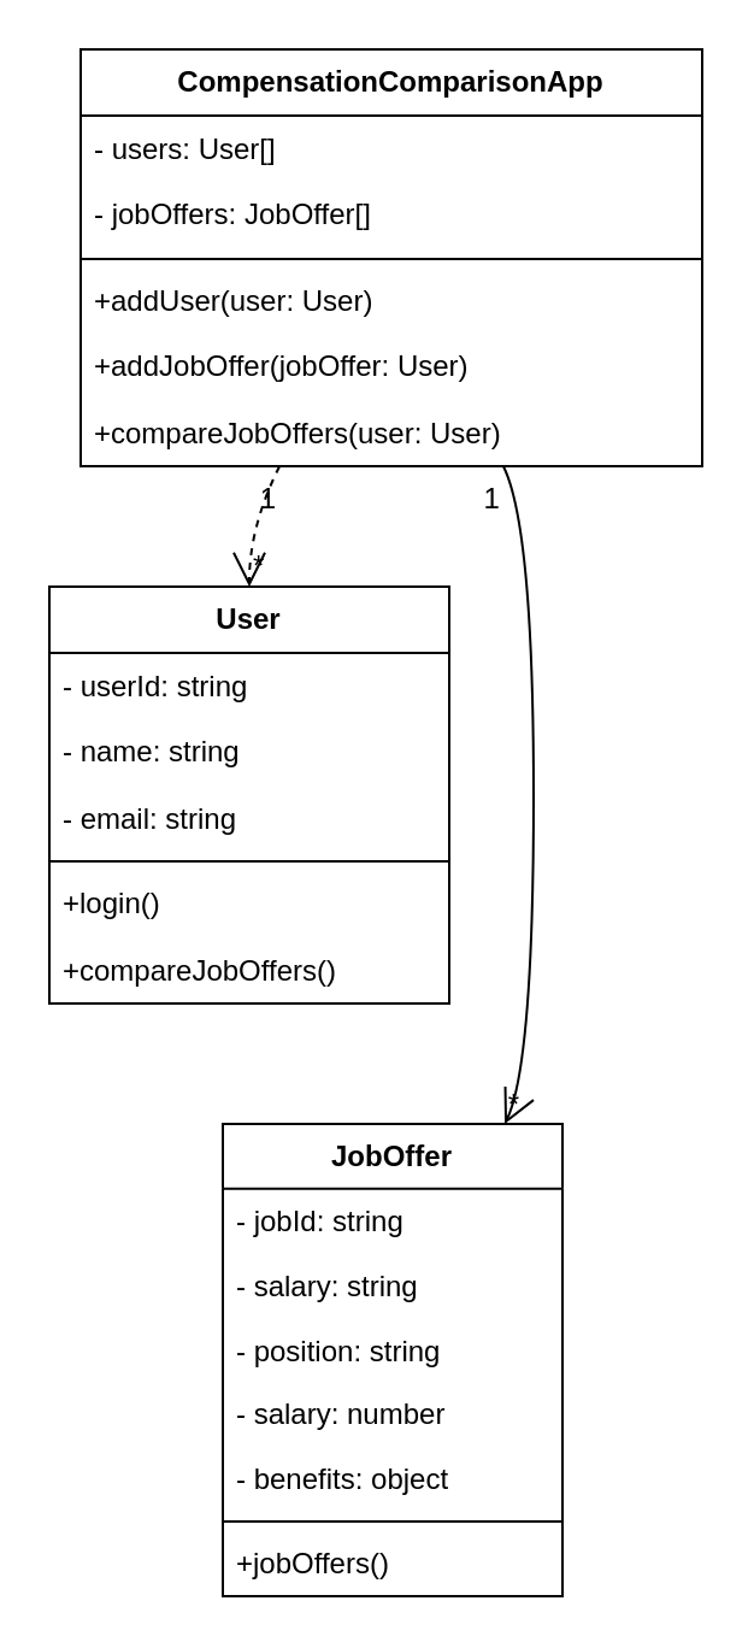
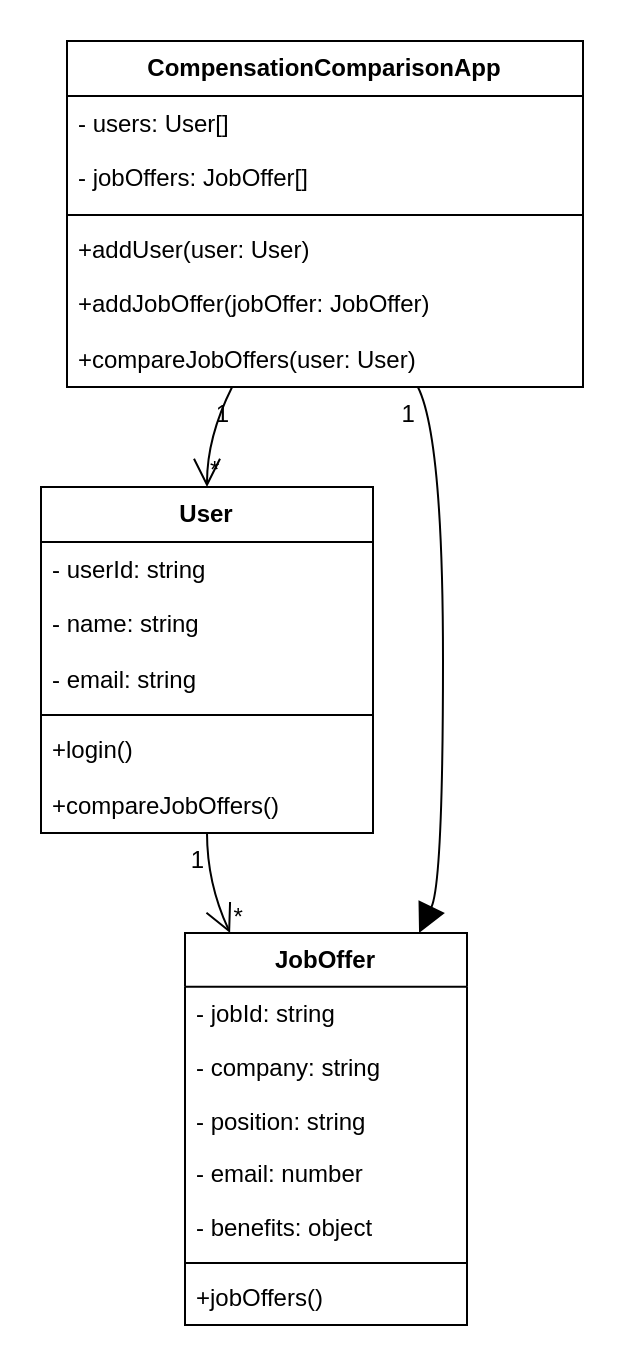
- <mxCell id="22" value="+addJobOffer(jobOffer: User)" style="text;strokeColor=none;fillColor=none;align=left;verticalAlign=top;spacingLeft=4;spacingRight=4;overflow=hidden;rotatable=0;points=[[0,0.5],[1,0.5]];portConstraint=eastwest;" vertex="1" parent="17"><mxGeometry y="118" width="258" height="28" as="geometry" /></mxCell>
+ <mxCell id="22" value="+addJobOffer(jobOffer: JobOffer)" style="text;strokeColor=none;fillColor=none;align=left;verticalAlign=top;spacingLeft=4;spacingRight=4;overflow=hidden;rotatable=0;points=[[0,0.5],[1,0.5]];portConstraint=eastwest;" vertex="1" parent="17"><mxGeometry y="118" width="258" height="28" as="geometry" /></mxCell>
- <mxCell id="27" value="" style="curved=1;startArrow=none;endArrow=open;endSize=12;exitX=0.32;exitY=1;entryX=0.5;entryY=0;dashed=1;" edge="1" parent="1" source="17" target="2"><mxGeometry relative="1" as="geometry"><Array as="points"><mxPoint x="103" y="218" /></Array></mxGeometry></mxCell>
+ <mxCell id="27" value="" style="curved=1;startArrow=none;endArrow=open;endSize=12;exitX=0.32;exitY=1;entryX=0.5;entryY=0;" edge="1" parent="1" source="17" target="2"><mxGeometry relative="1" as="geometry"><Array as="points"><mxPoint x="103" y="218" /></Array></mxGeometry></mxCell>
- <mxCell id="30" value="" style="curved=1;startArrow=none;endArrow=open;endSize=12;exitX=0.68;exitY=1;entryX=0.83;entryY=0;" edge="1" parent="1" source="17" target="9"><mxGeometry relative="1" as="geometry"><Array as="points"><mxPoint x="221" y="218" /><mxPoint x="221" y="441" /></Array></mxGeometry></mxCell>
+ <mxCell id="30" value="" style="curved=1;startArrow=none;endArrow=block;endSize=12;exitX=0.68;exitY=1;entryX=0.83;entryY=0;" edge="1" parent="1" source="17" target="9"><mxGeometry relative="1" as="geometry"><Array as="points"><mxPoint x="221" y="218" /><mxPoint x="221" y="441" /></Array></mxGeometry></mxCell>
+ <mxCell id="24" value="" style="curved=1;startArrow=none;endArrow=open;endSize=12;exitX=0.5;exitY=1;entryX=0.16;entryY=0;" edge="1" parent="1" source="2" target="9"><mxGeometry relative="1" as="geometry"><Array as="points"><mxPoint x="103" y="441" /></Array></mxGeometry></mxCell>
+ <mxCell id="25" value="1" style="edgeLabel;resizable=0;labelBackgroundColor=none;fontSize=12;align=right;verticalAlign=top;" vertex="1" parent="24"><mxGeometry x="-1" relative="1" as="geometry" /></mxCell>
+ <mxCell id="26" value="*" style="edgeLabel;resizable=0;labelBackgroundColor=none;fontSize=12;align=left;verticalAlign=bottom;" vertex="1" parent="24"><mxGeometry x="1" relative="1" as="geometry" /></mxCell>
- <mxCell id="11" value="- salary: string" style="text;strokeColor=none;fillColor=none;align=left;verticalAlign=top;spacingLeft=4;spacingRight=4;overflow=hidden;rotatable=0;points=[[0,0.5],[1,0.5]];portConstraint=eastwest;" vertex="1" parent="9"><mxGeometry y="54" width="141" height="27" as="geometry" /></mxCell>
+ <mxCell id="11" value="- company: string" style="text;strokeColor=none;fillColor=none;align=left;verticalAlign=top;spacingLeft=4;spacingRight=4;overflow=hidden;rotatable=0;points=[[0,0.5],[1,0.5]];portConstraint=eastwest;" vertex="1" parent="9"><mxGeometry y="54" width="141" height="27" as="geometry" /></mxCell>
- <mxCell id="13" value="- salary: number" style="text;strokeColor=none;fillColor=none;align=left;verticalAlign=top;spacingLeft=4;spacingRight=4;overflow=hidden;rotatable=0;points=[[0,0.5],[1,0.5]];portConstraint=eastwest;" vertex="1" parent="9"><mxGeometry y="107" width="141" height="27" as="geometry" /></mxCell>
+ <mxCell id="13" value="- email: number" style="text;strokeColor=none;fillColor=none;align=left;verticalAlign=top;spacingLeft=4;spacingRight=4;overflow=hidden;rotatable=0;points=[[0,0.5],[1,0.5]];portConstraint=eastwest;" vertex="1" parent="9"><mxGeometry y="107" width="141" height="27" as="geometry" /></mxCell>
